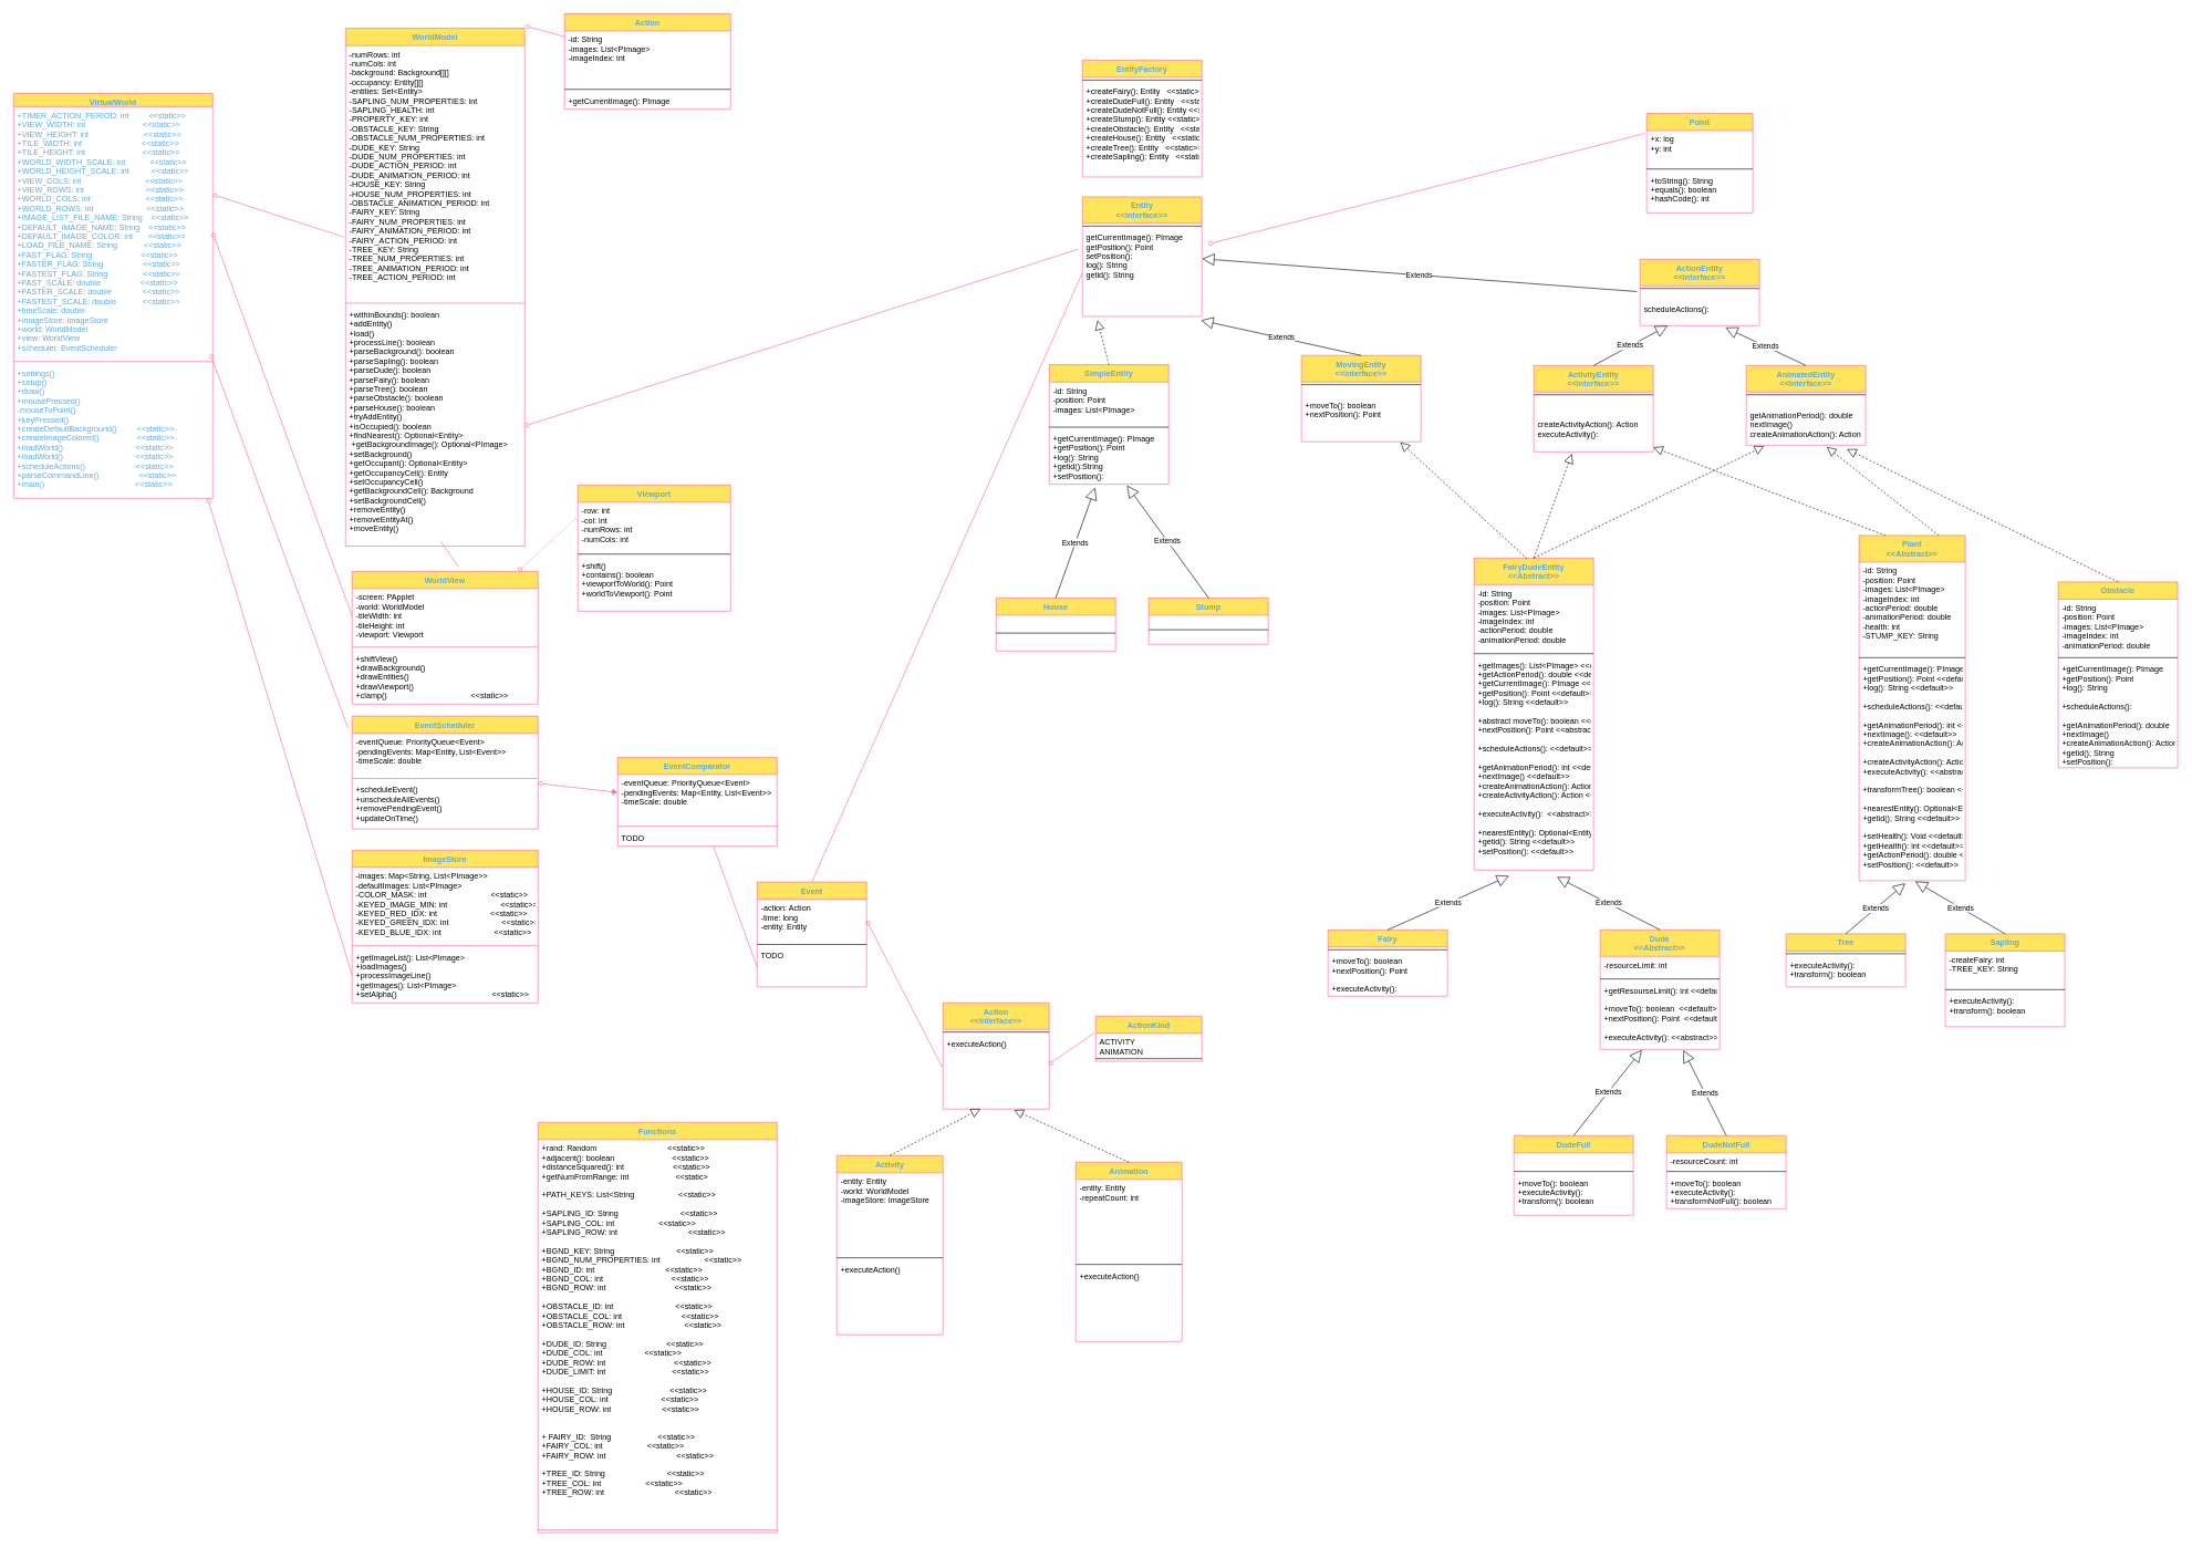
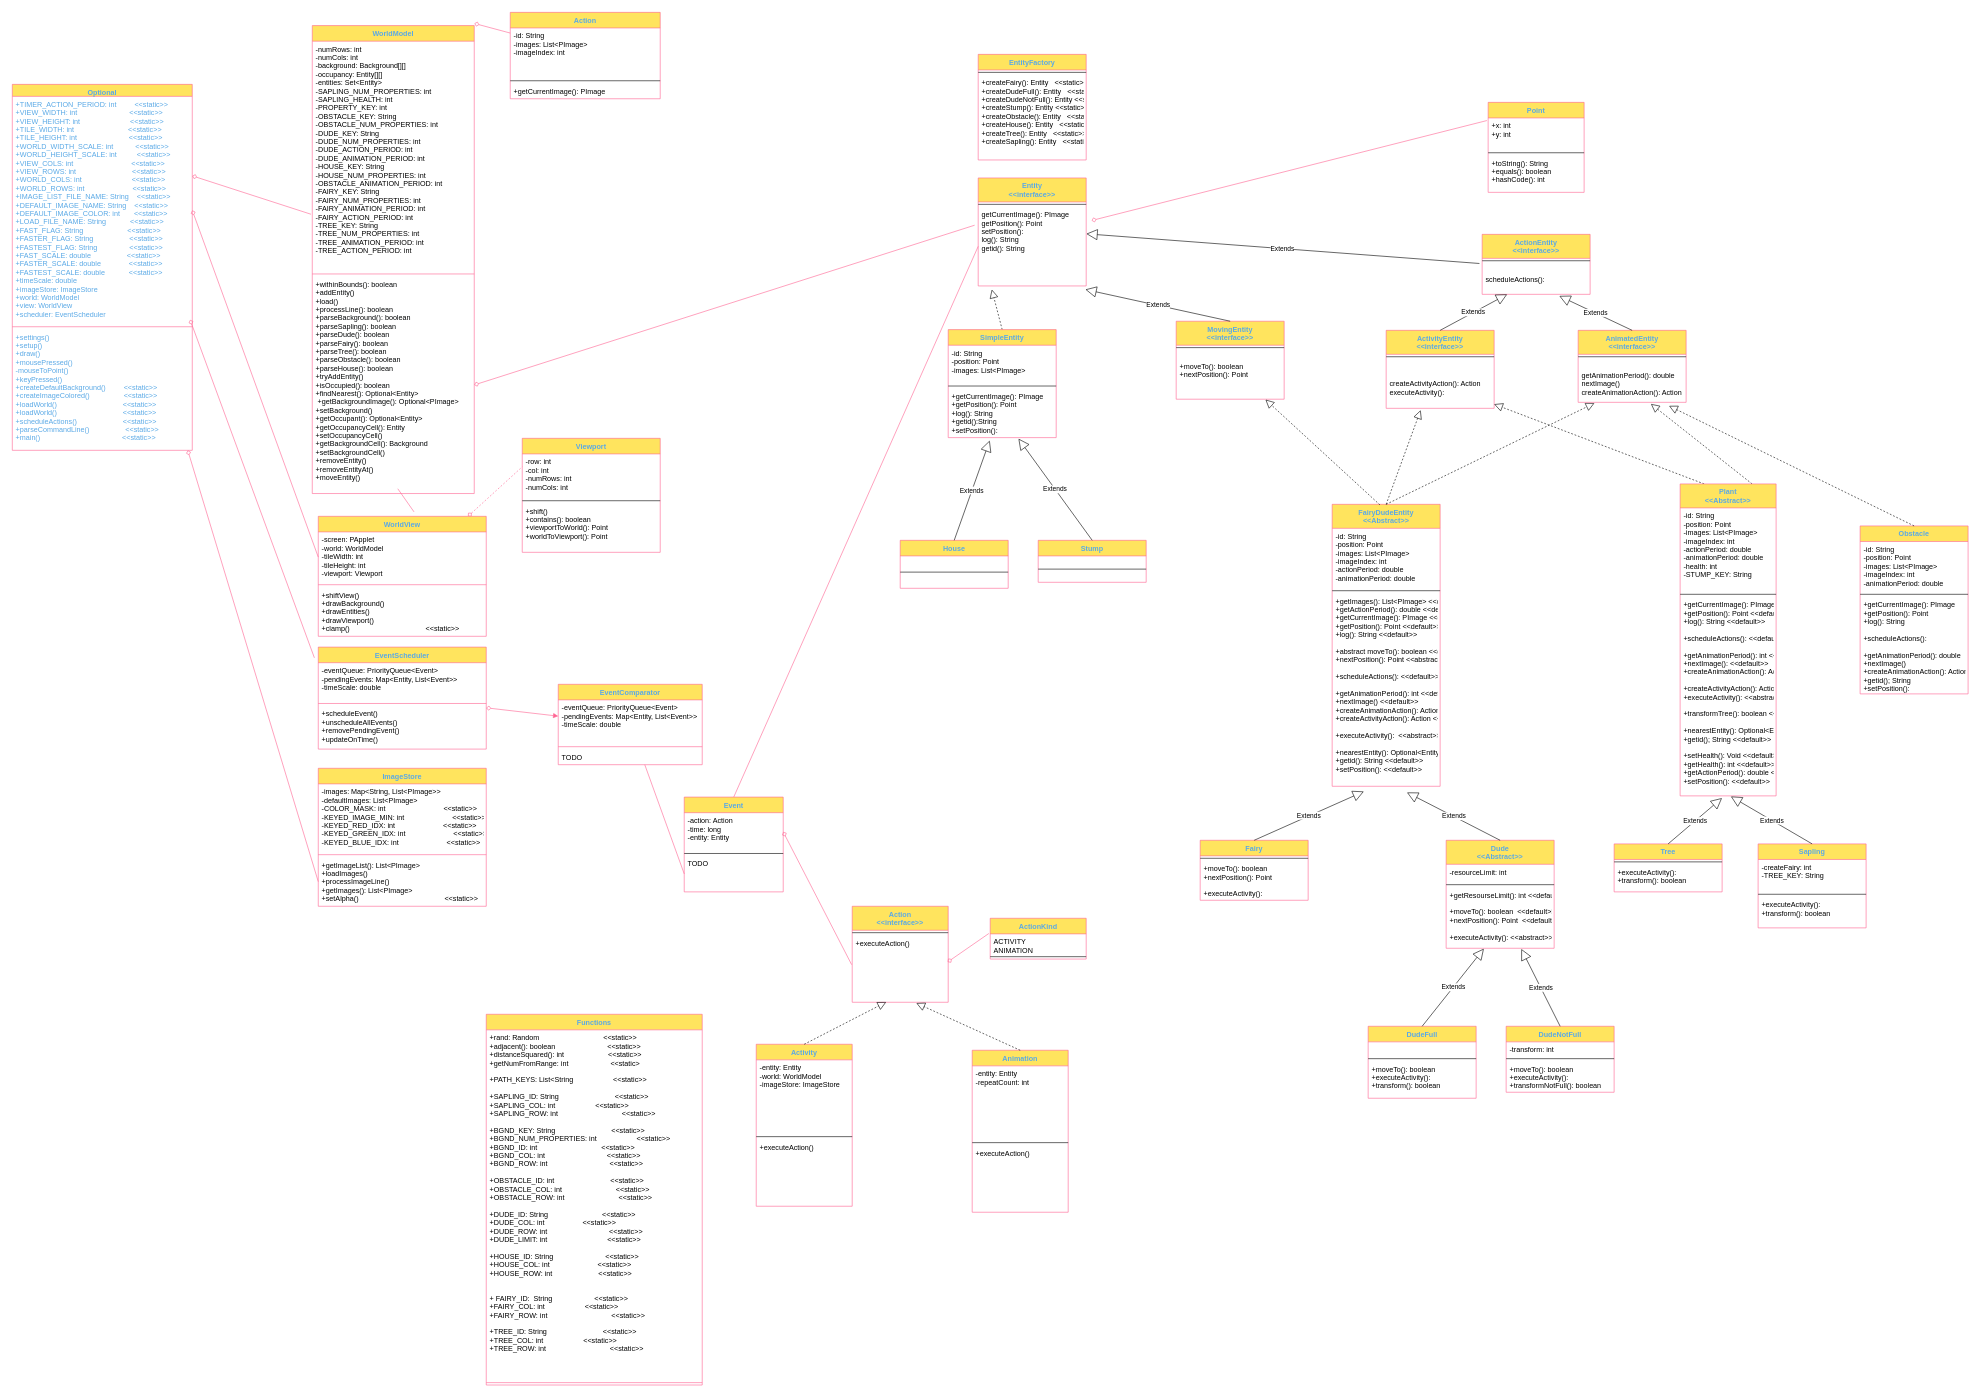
- <mxCell id="15" value="VirtualWorld" style="swimlane;fontStyle=1;align=center;verticalAlign=top;childLayout=stackLayout;horizontal=1;startSize=20;horizontalStack=0;resizeParent=1;resizeParentMax=0;resizeLast=0;collapsible=1;marginBottom=0;hachureGap=4;pointerEvents=0;fillColor=#FFE45E;strokeColor=#FF6392;fontColor=#5AA9E6;" parent="1" vertex="1"><mxGeometry x="20" y="140" width="300" height="610" as="geometry" /></mxCell>
+ <mxCell id="15" value="Optional" style="swimlane;fontStyle=1;align=center;verticalAlign=top;childLayout=stackLayout;horizontal=1;startSize=20;horizontalStack=0;resizeParent=1;resizeParentMax=0;resizeLast=0;collapsible=1;marginBottom=0;hachureGap=4;pointerEvents=0;fillColor=#FFE45E;strokeColor=#FF6392;fontColor=#5AA9E6;" parent="1" vertex="1"><mxGeometry x="20" y="140" width="300" height="610" as="geometry" /></mxCell>
- <mxCell id="54" value="+x: log&#10;+y: int" style="text;strokeColor=none;fillColor=none;align=left;verticalAlign=top;spacingLeft=4;spacingRight=4;overflow=hidden;rotatable=0;points=[[0,0.5],[1,0.5]];portConstraint=eastwest;" parent="53" vertex="1"><mxGeometry y="26" width="160" height="54" as="geometry" /></mxCell>
+ <mxCell id="54" value="+x: int&#10;+y: int" style="text;strokeColor=none;fillColor=none;align=left;verticalAlign=top;spacingLeft=4;spacingRight=4;overflow=hidden;rotatable=0;points=[[0,0.5],[1,0.5]];portConstraint=eastwest;" parent="53" vertex="1"><mxGeometry y="26" width="160" height="54" as="geometry" /></mxCell>
- <mxCell id="88" value="-resourceCount: int&#10;&#10;  " style="text;strokeColor=none;fillColor=none;align=left;verticalAlign=top;spacingLeft=4;spacingRight=4;overflow=hidden;rotatable=0;points=[[0,0.5],[1,0.5]];portConstraint=eastwest;" parent="87" vertex="1"><mxGeometry y="26" width="180" height="24" as="geometry" /></mxCell>
+ <mxCell id="88" value="-transform: int&#10;&#10;  " style="text;strokeColor=none;fillColor=none;align=left;verticalAlign=top;spacingLeft=4;spacingRight=4;overflow=hidden;rotatable=0;points=[[0,0.5],[1,0.5]];portConstraint=eastwest;" parent="87" vertex="1"><mxGeometry y="26" width="180" height="24" as="geometry" /></mxCell>
